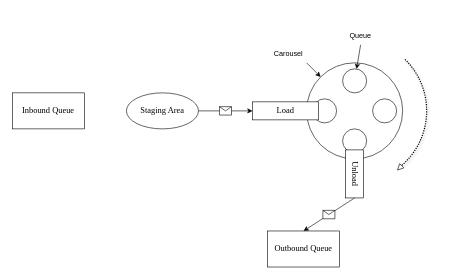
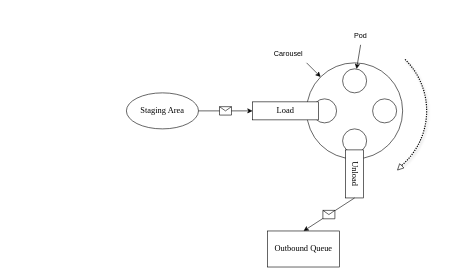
- <mxCell id="13" value="Queue" style="text;html=1;align=center;verticalAlign=middle;whiteSpace=wrap;rounded=0;" parent="1" vertex="1"><mxGeometry x="570" y="44" width="60" height="30" as="geometry" /></mxCell>
+ <mxCell id="13" value="Pod" style="text;html=1;align=center;verticalAlign=middle;whiteSpace=wrap;rounded=0;" parent="1" vertex="1"><mxGeometry x="570" y="44" width="60" height="30" as="geometry" /></mxCell>
- <mxCell id="2" value="Inbound Queue" style="rounded=0;whiteSpace=wrap;html=1;fontFamily=Verdana;fontSize=14;" parent="1" vertex="1"><mxGeometry x="20" y="154" width="120" height="60" as="geometry" /></mxCell>
